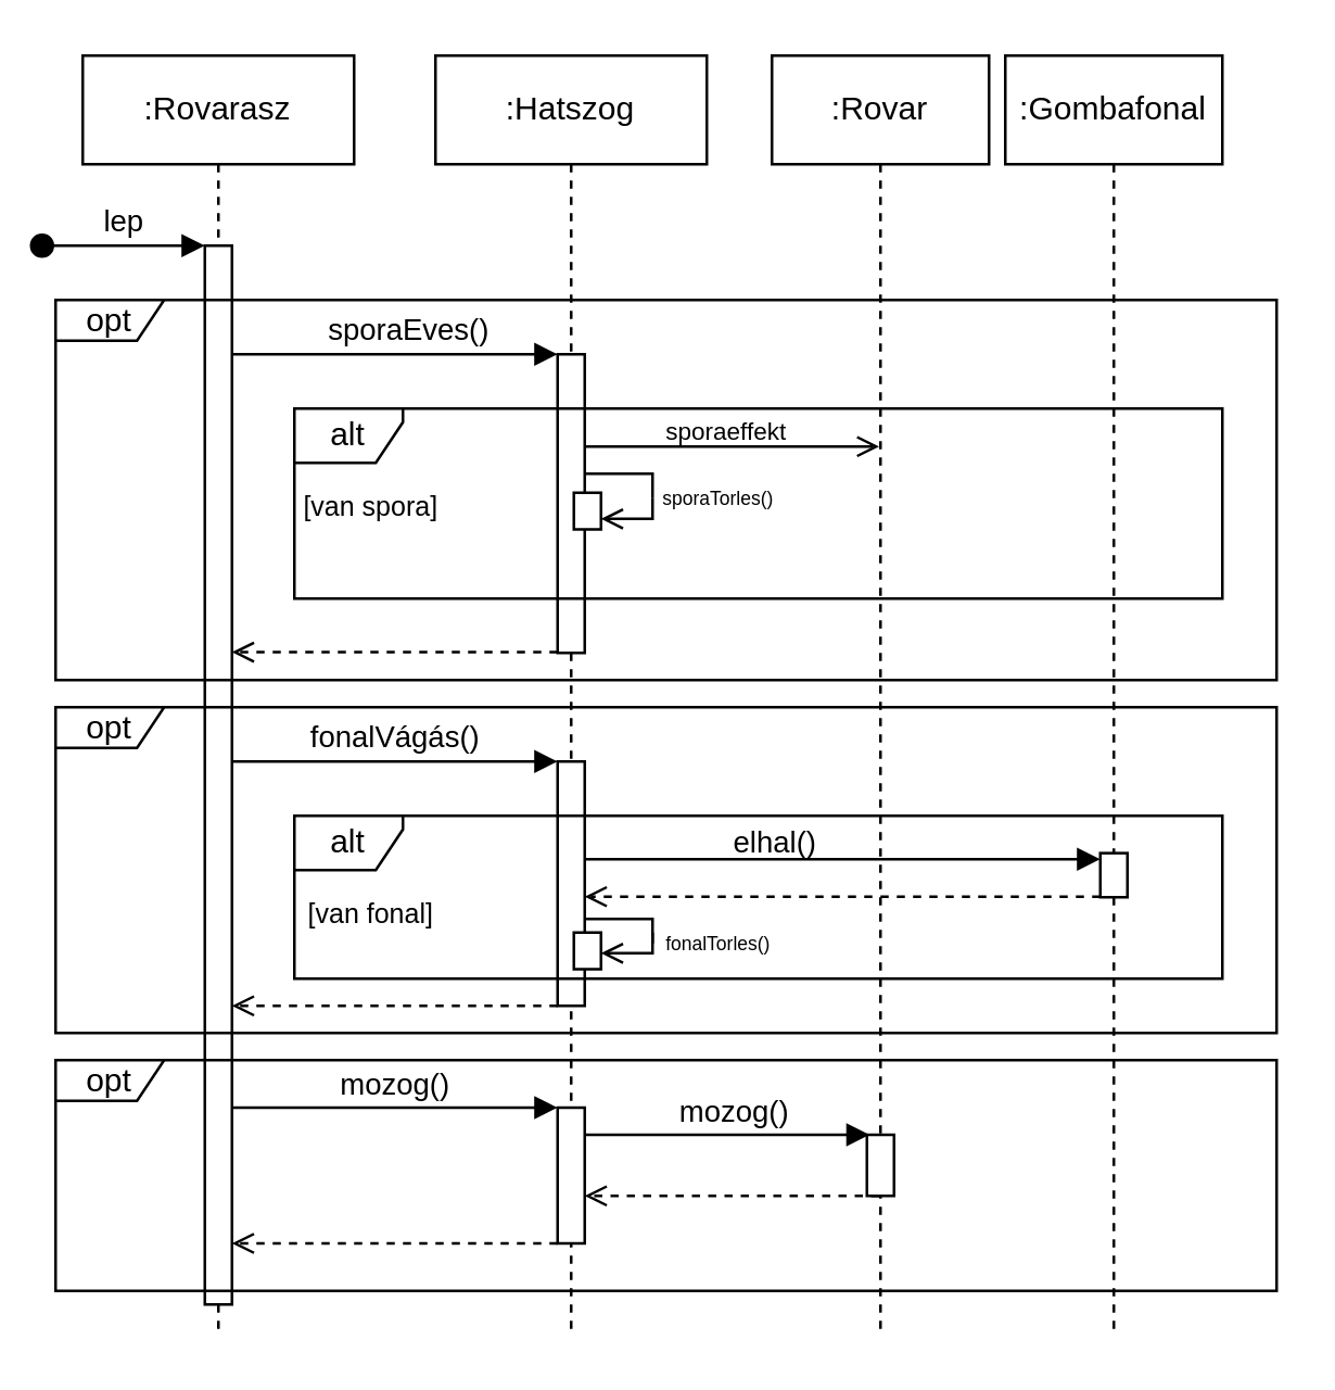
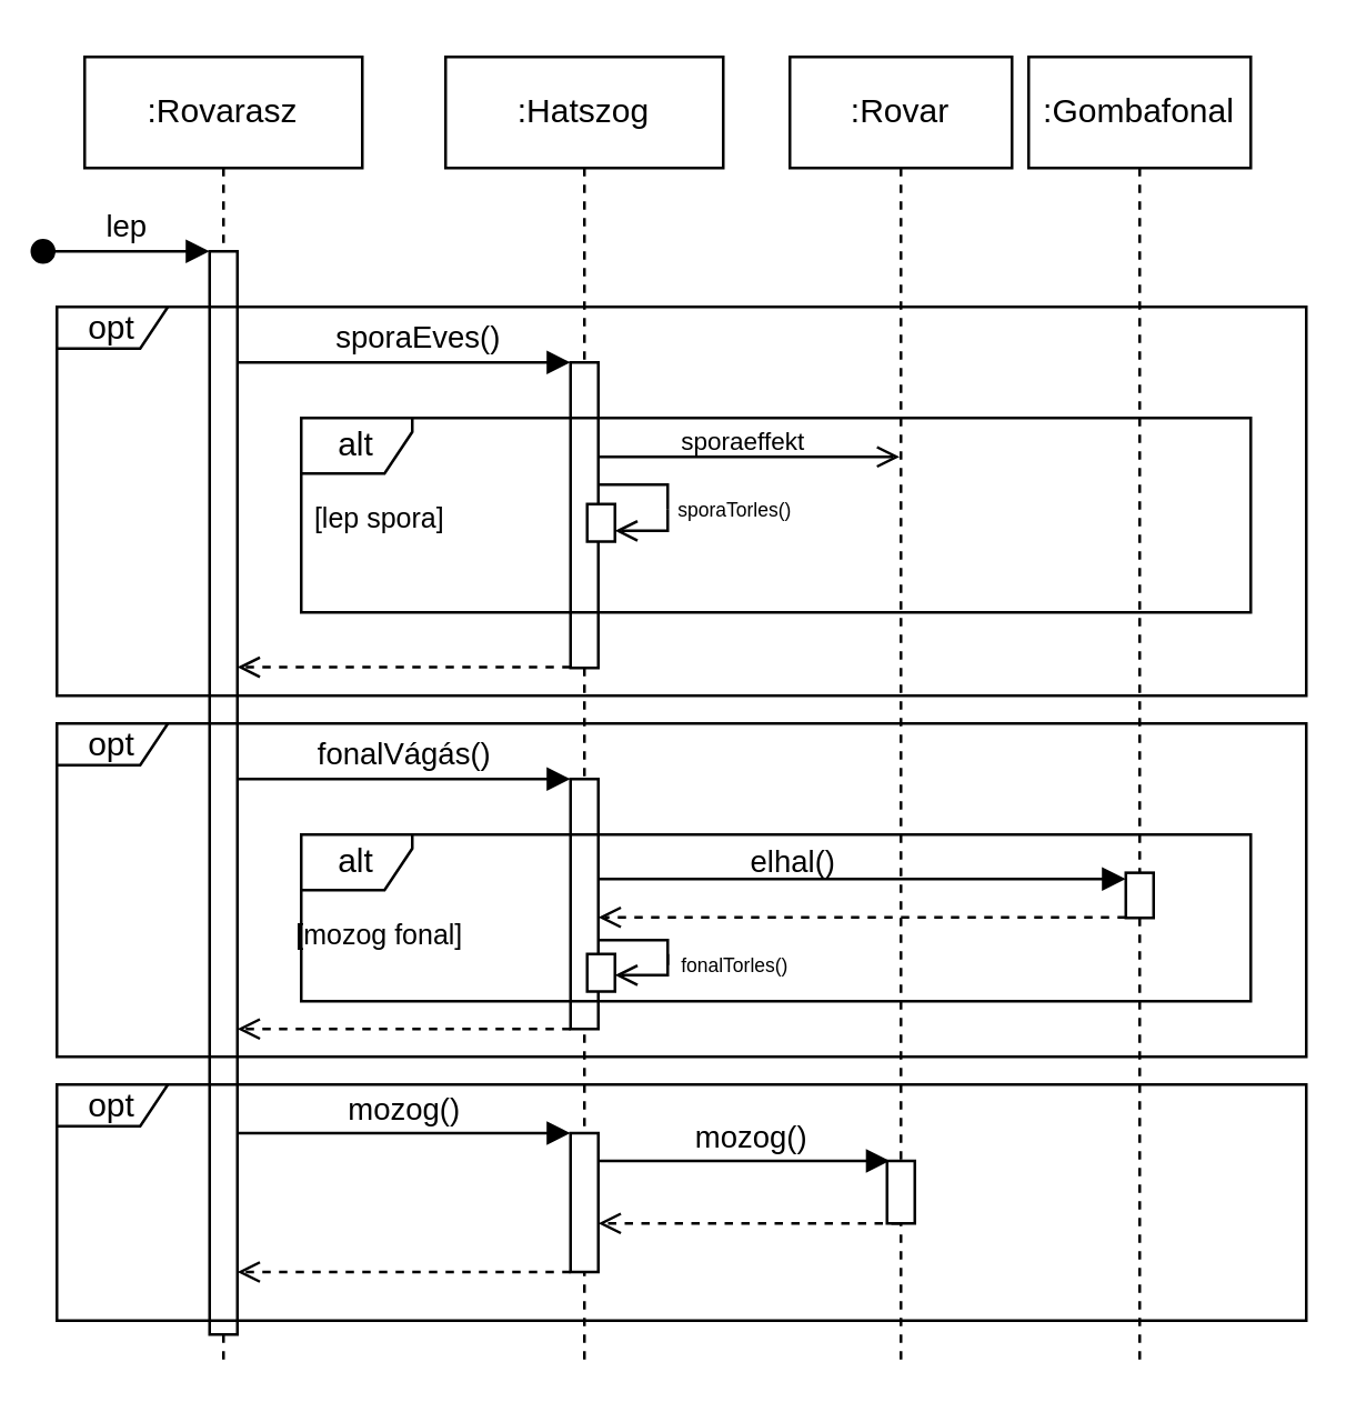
- <mxCell id="21" value="&lt;font style=&quot;font-size: 10px;&quot;&gt;[van spora]&lt;/font&gt;" style="text;html=1;align=center;verticalAlign=middle;resizable=0;points=[];autosize=1;strokeColor=none;fillColor=none;" parent="1" vertex="1"><mxGeometry x="101" y="171" width="70" height="30" as="geometry" /></mxCell>
+ <mxCell id="21" value="&lt;font style=&quot;font-size: 10px;&quot;&gt;[lep spora]&lt;/font&gt;" style="text;html=1;align=center;verticalAlign=middle;resizable=0;points=[];autosize=1;strokeColor=none;fillColor=none;" parent="1" vertex="1"><mxGeometry x="101" y="171" width="70" height="30" as="geometry" /></mxCell>
- <mxCell id="29" value="&lt;font style=&quot;font-size: 10px;&quot;&gt;[van fonal]&lt;/font&gt;" style="text;html=1;align=center;verticalAlign=middle;resizable=0;points=[];autosize=1;strokeColor=none;fillColor=none;" parent="1" vertex="1"><mxGeometry x="101" y="321" width="70" height="30" as="geometry" /></mxCell>
+ <mxCell id="29" value="&lt;font style=&quot;font-size: 10px;&quot;&gt;[mozog fonal]&lt;/font&gt;" style="text;html=1;align=center;verticalAlign=middle;resizable=0;points=[];autosize=1;strokeColor=none;fillColor=none;" parent="1" vertex="1"><mxGeometry x="101" y="321" width="70" height="30" as="geometry" /></mxCell>
